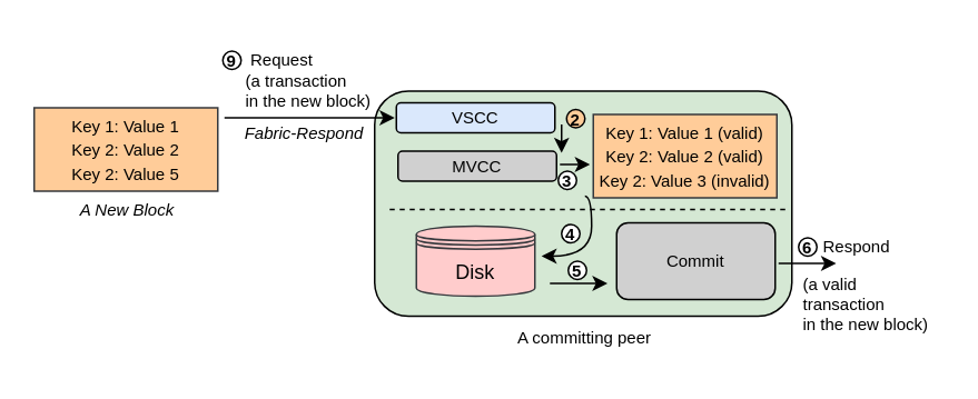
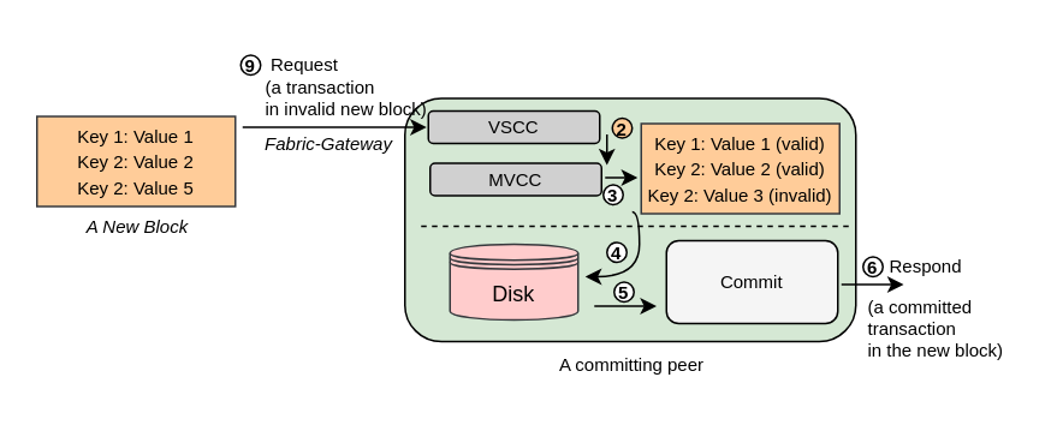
- <mxCell id="26" value="(a transaction &#10;in the new block)" style="text;strokeColor=none;fillColor=none;align=left;verticalAlign=middle;spacingLeft=4;spacingRight=4;overflow=hidden;points=[[0,0.5],[1,0.5]];portConstraint=eastwest;rotatable=0;fontSize=10;fontColor=#000000;" parent="1" vertex="1"><mxGeometry x="141" y="39" width="117" height="30" as="geometry" /></mxCell>
+ <mxCell id="26" value="(a transaction &#10;in invalid new block)" style="text;strokeColor=none;fillColor=none;align=left;verticalAlign=middle;spacingLeft=4;spacingRight=4;overflow=hidden;points=[[0,0.5],[1,0.5]];portConstraint=eastwest;rotatable=0;fontSize=10;fontColor=#000000;" parent="1" vertex="1"><mxGeometry x="141" y="39" width="117" height="30" as="geometry" /></mxCell>
- <mxCell id="5" value="VSCC" style="rounded=1;whiteSpace=wrap;html=1;fontSize=10;fillColor=#dae8fc;" parent="1" vertex="1"><mxGeometry x="237" y="61" width="95" height="18" as="geometry" /></mxCell>
+ <mxCell id="5" value="VSCC" style="rounded=1;whiteSpace=wrap;html=1;fontSize=10;fillColor=#D0D0D0;" parent="1" vertex="1"><mxGeometry x="237" y="61" width="95" height="18" as="geometry" /></mxCell>
- <mxCell id="16" value="&lt;font color=&quot;#000000&quot;&gt;&lt;i&gt;Fabric-Respond&lt;/i&gt;&lt;/font&gt;" style="text;html=1;strokeColor=none;fillColor=none;align=center;verticalAlign=middle;whiteSpace=wrap;rounded=0;shadow=0;fontSize=10;fontColor=#0000CC;" parent="1" vertex="1"><mxGeometry x="142" y="64" width="80" height="30" as="geometry" /></mxCell>
+ <mxCell id="16" value="&lt;font color=&quot;#000000&quot;&gt;&lt;i&gt;Fabric-Gateway&lt;/i&gt;&lt;/font&gt;" style="text;html=1;strokeColor=none;fillColor=none;align=center;verticalAlign=middle;whiteSpace=wrap;rounded=0;shadow=0;fontSize=10;fontColor=#0000CC;" parent="1" vertex="1"><mxGeometry x="142" y="64" width="80" height="30" as="geometry" /></mxCell>
- <mxCell id="15" value="Commit" style="rounded=1;whiteSpace=wrap;html=1;fontSize=10;fillColor=#D0D0D0;" parent="1" vertex="1"><mxGeometry x="369" y="133" width="95" height="46" as="geometry" /></mxCell>
+ <mxCell id="15" value="Commit" style="rounded=1;whiteSpace=wrap;html=1;fontSize=10;fillColor=#f5f5f5;" parent="1" vertex="1"><mxGeometry x="369" y="133" width="95" height="46" as="geometry" /></mxCell>
- <mxCell id="27" value="(a valid &#10;transaction&#10;in the new block)" style="text;strokeColor=none;fillColor=none;align=left;verticalAlign=middle;spacingLeft=4;spacingRight=4;overflow=hidden;points=[[0,0.5],[1,0.5]];portConstraint=eastwest;rotatable=0;fontSize=10;fontColor=#000000;" parent="1" vertex="1"><mxGeometry x="475" y="161" width="89" height="42" as="geometry" /></mxCell>
+ <mxCell id="27" value="(a committed &#10;transaction&#10;in the new block)" style="text;strokeColor=none;fillColor=none;align=left;verticalAlign=middle;spacingLeft=4;spacingRight=4;overflow=hidden;points=[[0,0.5],[1,0.5]];portConstraint=eastwest;rotatable=0;fontSize=10;fontColor=#000000;" parent="1" vertex="1"><mxGeometry x="475" y="161" width="89" height="42" as="geometry" /></mxCell>
